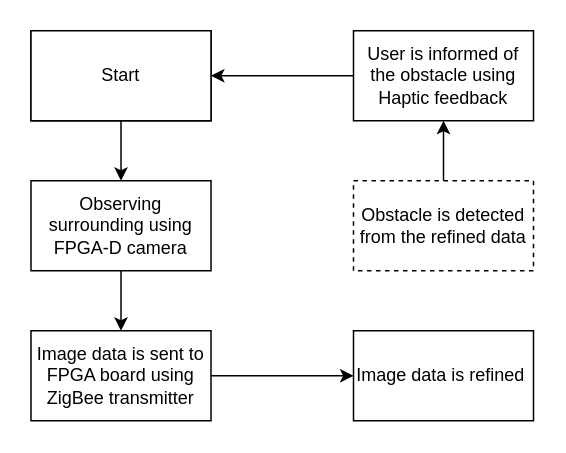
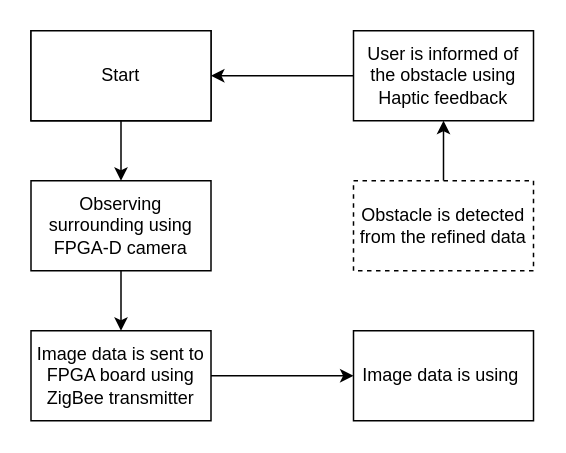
- <mxCell id="9" value="Image data is refined&amp;nbsp;" style="rounded=0;whiteSpace=wrap;html=1;" vertex="1" parent="1"><mxGeometry x="235" y="220" width="120" height="60" as="geometry" /></mxCell>
+ <mxCell id="9" value="Image data is using&amp;nbsp;" style="rounded=0;whiteSpace=wrap;html=1;" vertex="1" parent="1"><mxGeometry x="235" y="220" width="120" height="60" as="geometry" /></mxCell>
